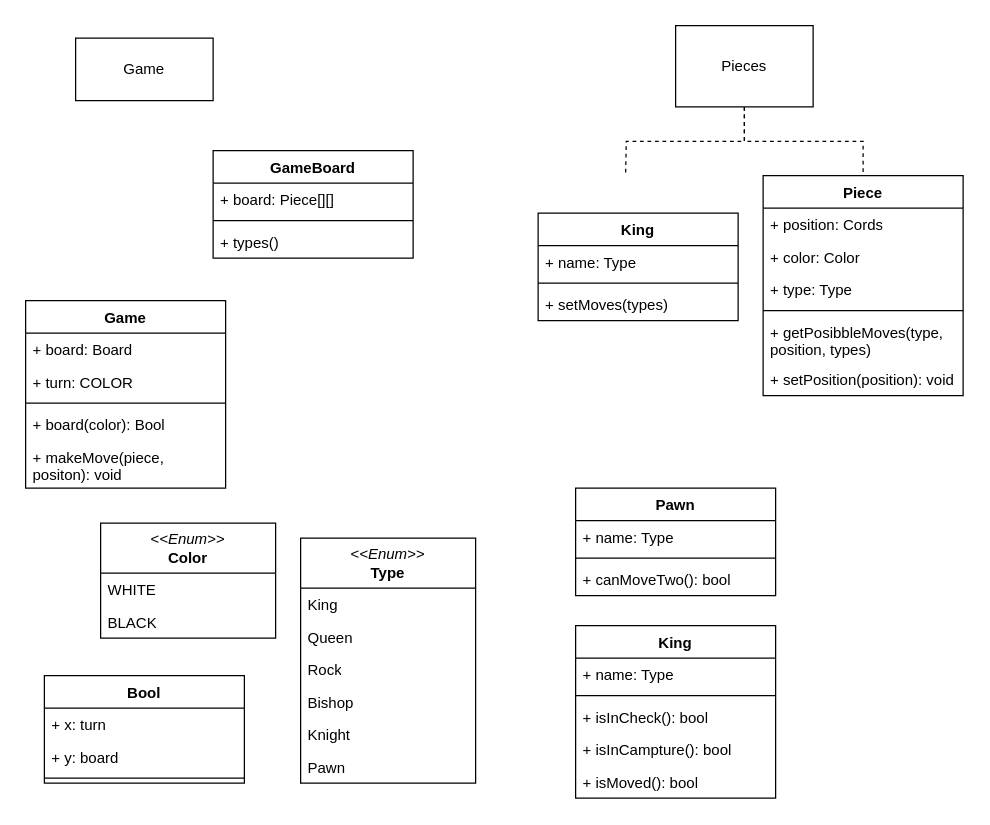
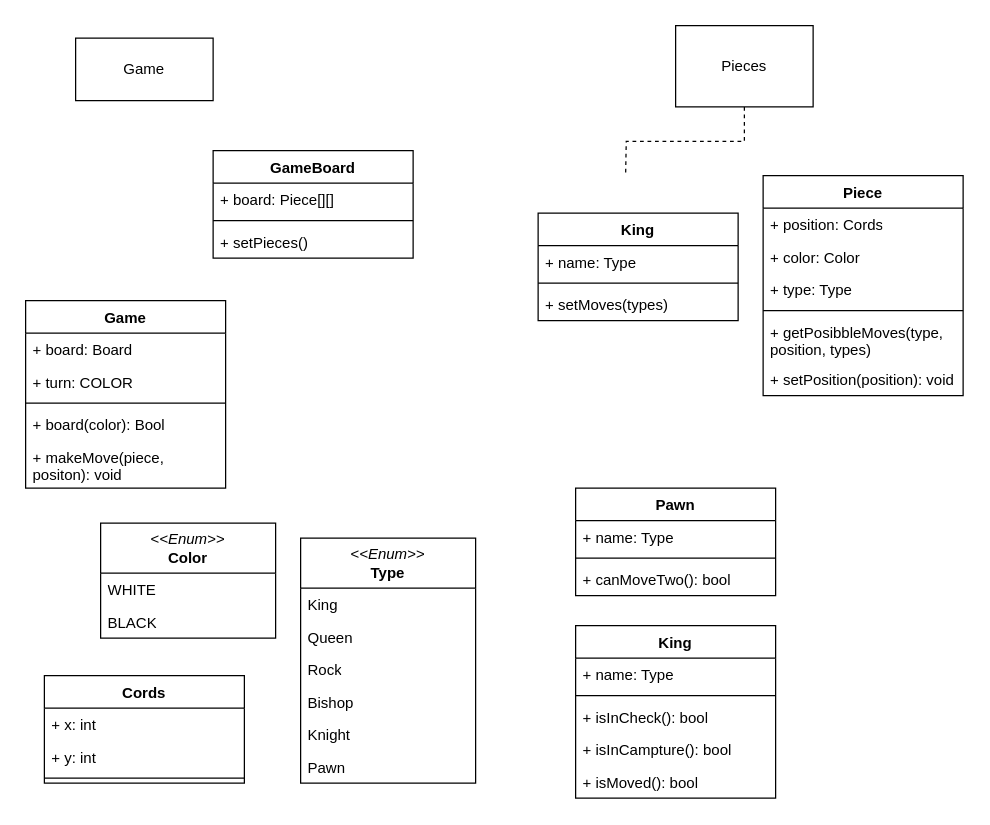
- <mxCell id="21" style="edgeStyle=orthogonalEdgeStyle;rounded=0;orthogonalLoop=1;jettySize=auto;html=1;entryX=0.5;entryY=0;entryDx=0;entryDy=0;endArrow=none;endFill=0;dashed=1;" edge="1" parent="1" source="22" target="6"><mxGeometry relative="1" as="geometry" /></mxCell>
- <mxCell id="5" value="+ types()&lt;div&gt;&lt;br&gt;&lt;/div&gt;" style="text;strokeColor=none;fillColor=none;align=left;verticalAlign=top;spacingLeft=4;spacingRight=4;overflow=hidden;rotatable=0;points=[[0,0.5],[1,0.5]];portConstraint=eastwest;whiteSpace=wrap;html=1;" vertex="1" parent="2"><mxGeometry y="60" width="160" height="26" as="geometry" /></mxCell>
+ <mxCell id="5" value="+ setPieces()&lt;div&gt;&lt;br&gt;&lt;/div&gt;" style="text;strokeColor=none;fillColor=none;align=left;verticalAlign=top;spacingLeft=4;spacingRight=4;overflow=hidden;rotatable=0;points=[[0,0.5],[1,0.5]];portConstraint=eastwest;whiteSpace=wrap;html=1;" vertex="1" parent="2"><mxGeometry y="60" width="160" height="26" as="geometry" /></mxCell>
- <mxCell id="35" value="&lt;span style=&quot;text-align: left;&quot;&gt;Bool&lt;/span&gt;" style="swimlane;fontStyle=1;align=center;verticalAlign=top;childLayout=stackLayout;horizontal=1;startSize=26;horizontalStack=0;resizeParent=1;resizeParentMax=0;resizeLast=0;collapsible=1;marginBottom=0;whiteSpace=wrap;html=1;" vertex="1" parent="1"><mxGeometry x="35" y="540" width="160" height="86" as="geometry" /></mxCell>
+ <mxCell id="35" value="&lt;span style=&quot;text-align: left;&quot;&gt;Cords&lt;/span&gt;" style="swimlane;fontStyle=1;align=center;verticalAlign=top;childLayout=stackLayout;horizontal=1;startSize=26;horizontalStack=0;resizeParent=1;resizeParentMax=0;resizeLast=0;collapsible=1;marginBottom=0;whiteSpace=wrap;html=1;" vertex="1" parent="1"><mxGeometry x="35" y="540" width="160" height="86" as="geometry" /></mxCell>
- <mxCell id="36" value="+ x: turn" style="text;strokeColor=none;fillColor=none;align=left;verticalAlign=top;spacingLeft=4;spacingRight=4;overflow=hidden;rotatable=0;points=[[0,0.5],[1,0.5]];portConstraint=eastwest;whiteSpace=wrap;html=1;" vertex="1" parent="35"><mxGeometry y="26" width="160" height="26" as="geometry" /></mxCell>
+ <mxCell id="36" value="+ x: int" style="text;strokeColor=none;fillColor=none;align=left;verticalAlign=top;spacingLeft=4;spacingRight=4;overflow=hidden;rotatable=0;points=[[0,0.5],[1,0.5]];portConstraint=eastwest;whiteSpace=wrap;html=1;" vertex="1" parent="35"><mxGeometry y="26" width="160" height="26" as="geometry" /></mxCell>
- <mxCell id="37" value="+ y: board" style="text;strokeColor=none;fillColor=none;align=left;verticalAlign=top;spacingLeft=4;spacingRight=4;overflow=hidden;rotatable=0;points=[[0,0.5],[1,0.5]];portConstraint=eastwest;whiteSpace=wrap;html=1;" vertex="1" parent="35"><mxGeometry y="52" width="160" height="26" as="geometry" /></mxCell>
+ <mxCell id="37" value="+ y: int" style="text;strokeColor=none;fillColor=none;align=left;verticalAlign=top;spacingLeft=4;spacingRight=4;overflow=hidden;rotatable=0;points=[[0,0.5],[1,0.5]];portConstraint=eastwest;whiteSpace=wrap;html=1;" vertex="1" parent="35"><mxGeometry y="52" width="160" height="26" as="geometry" /></mxCell>
